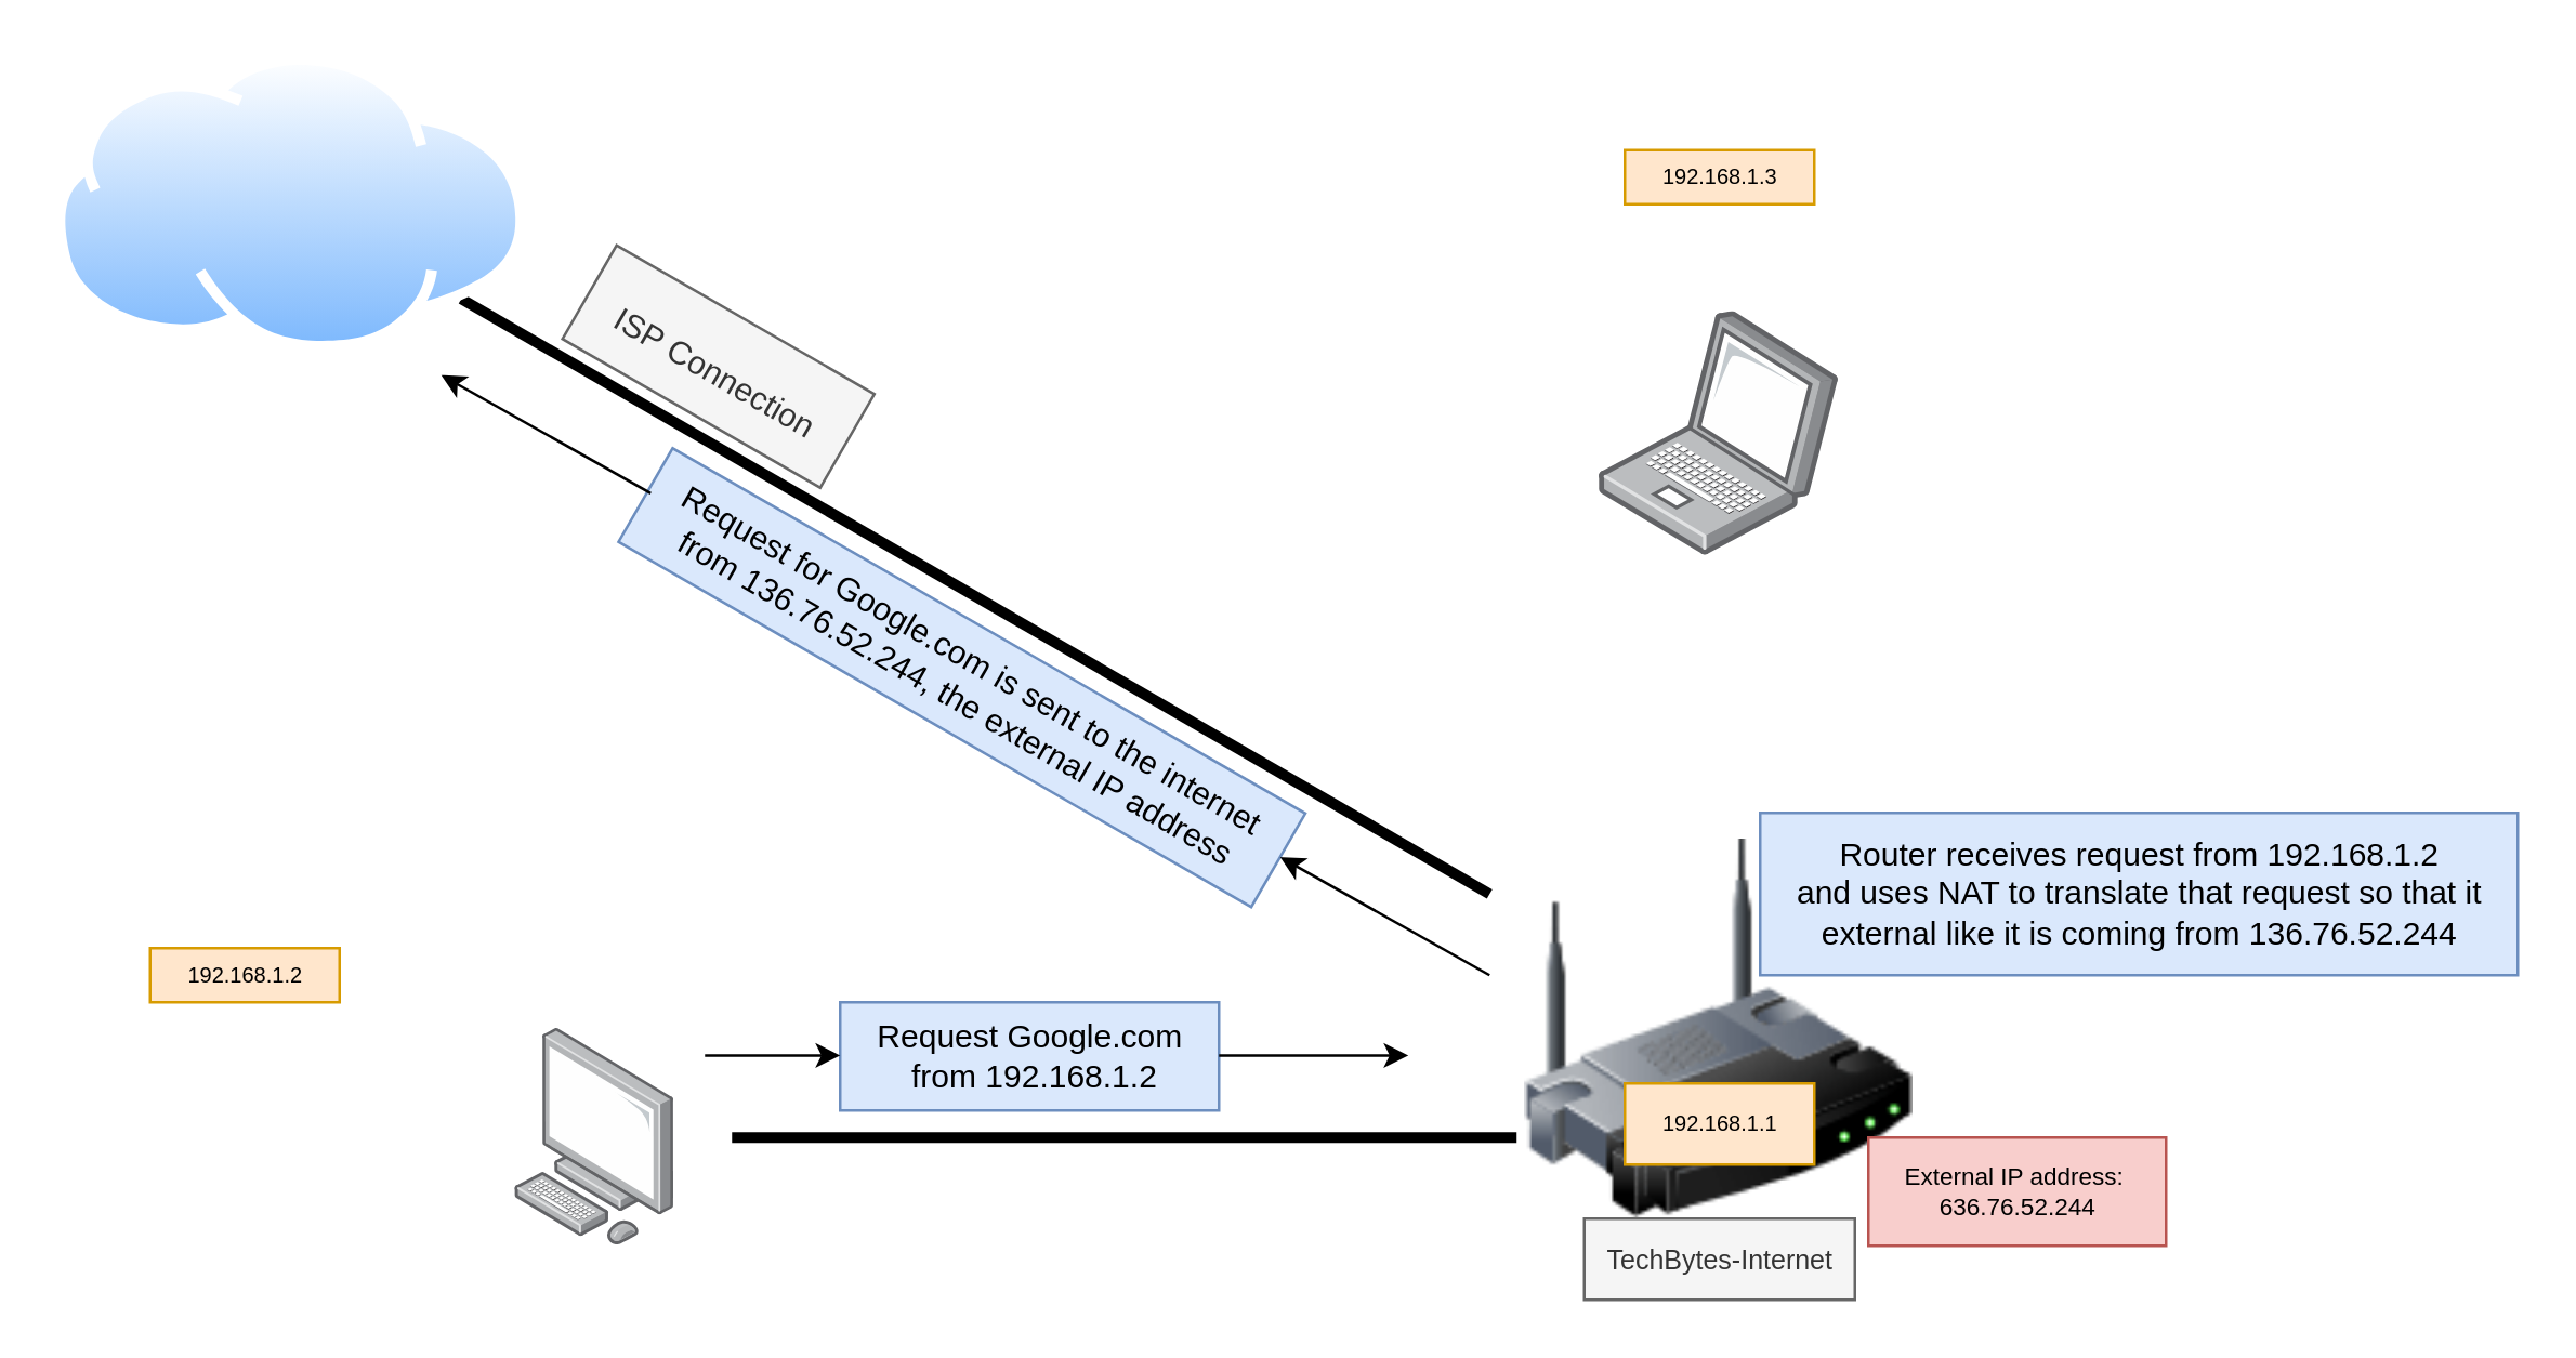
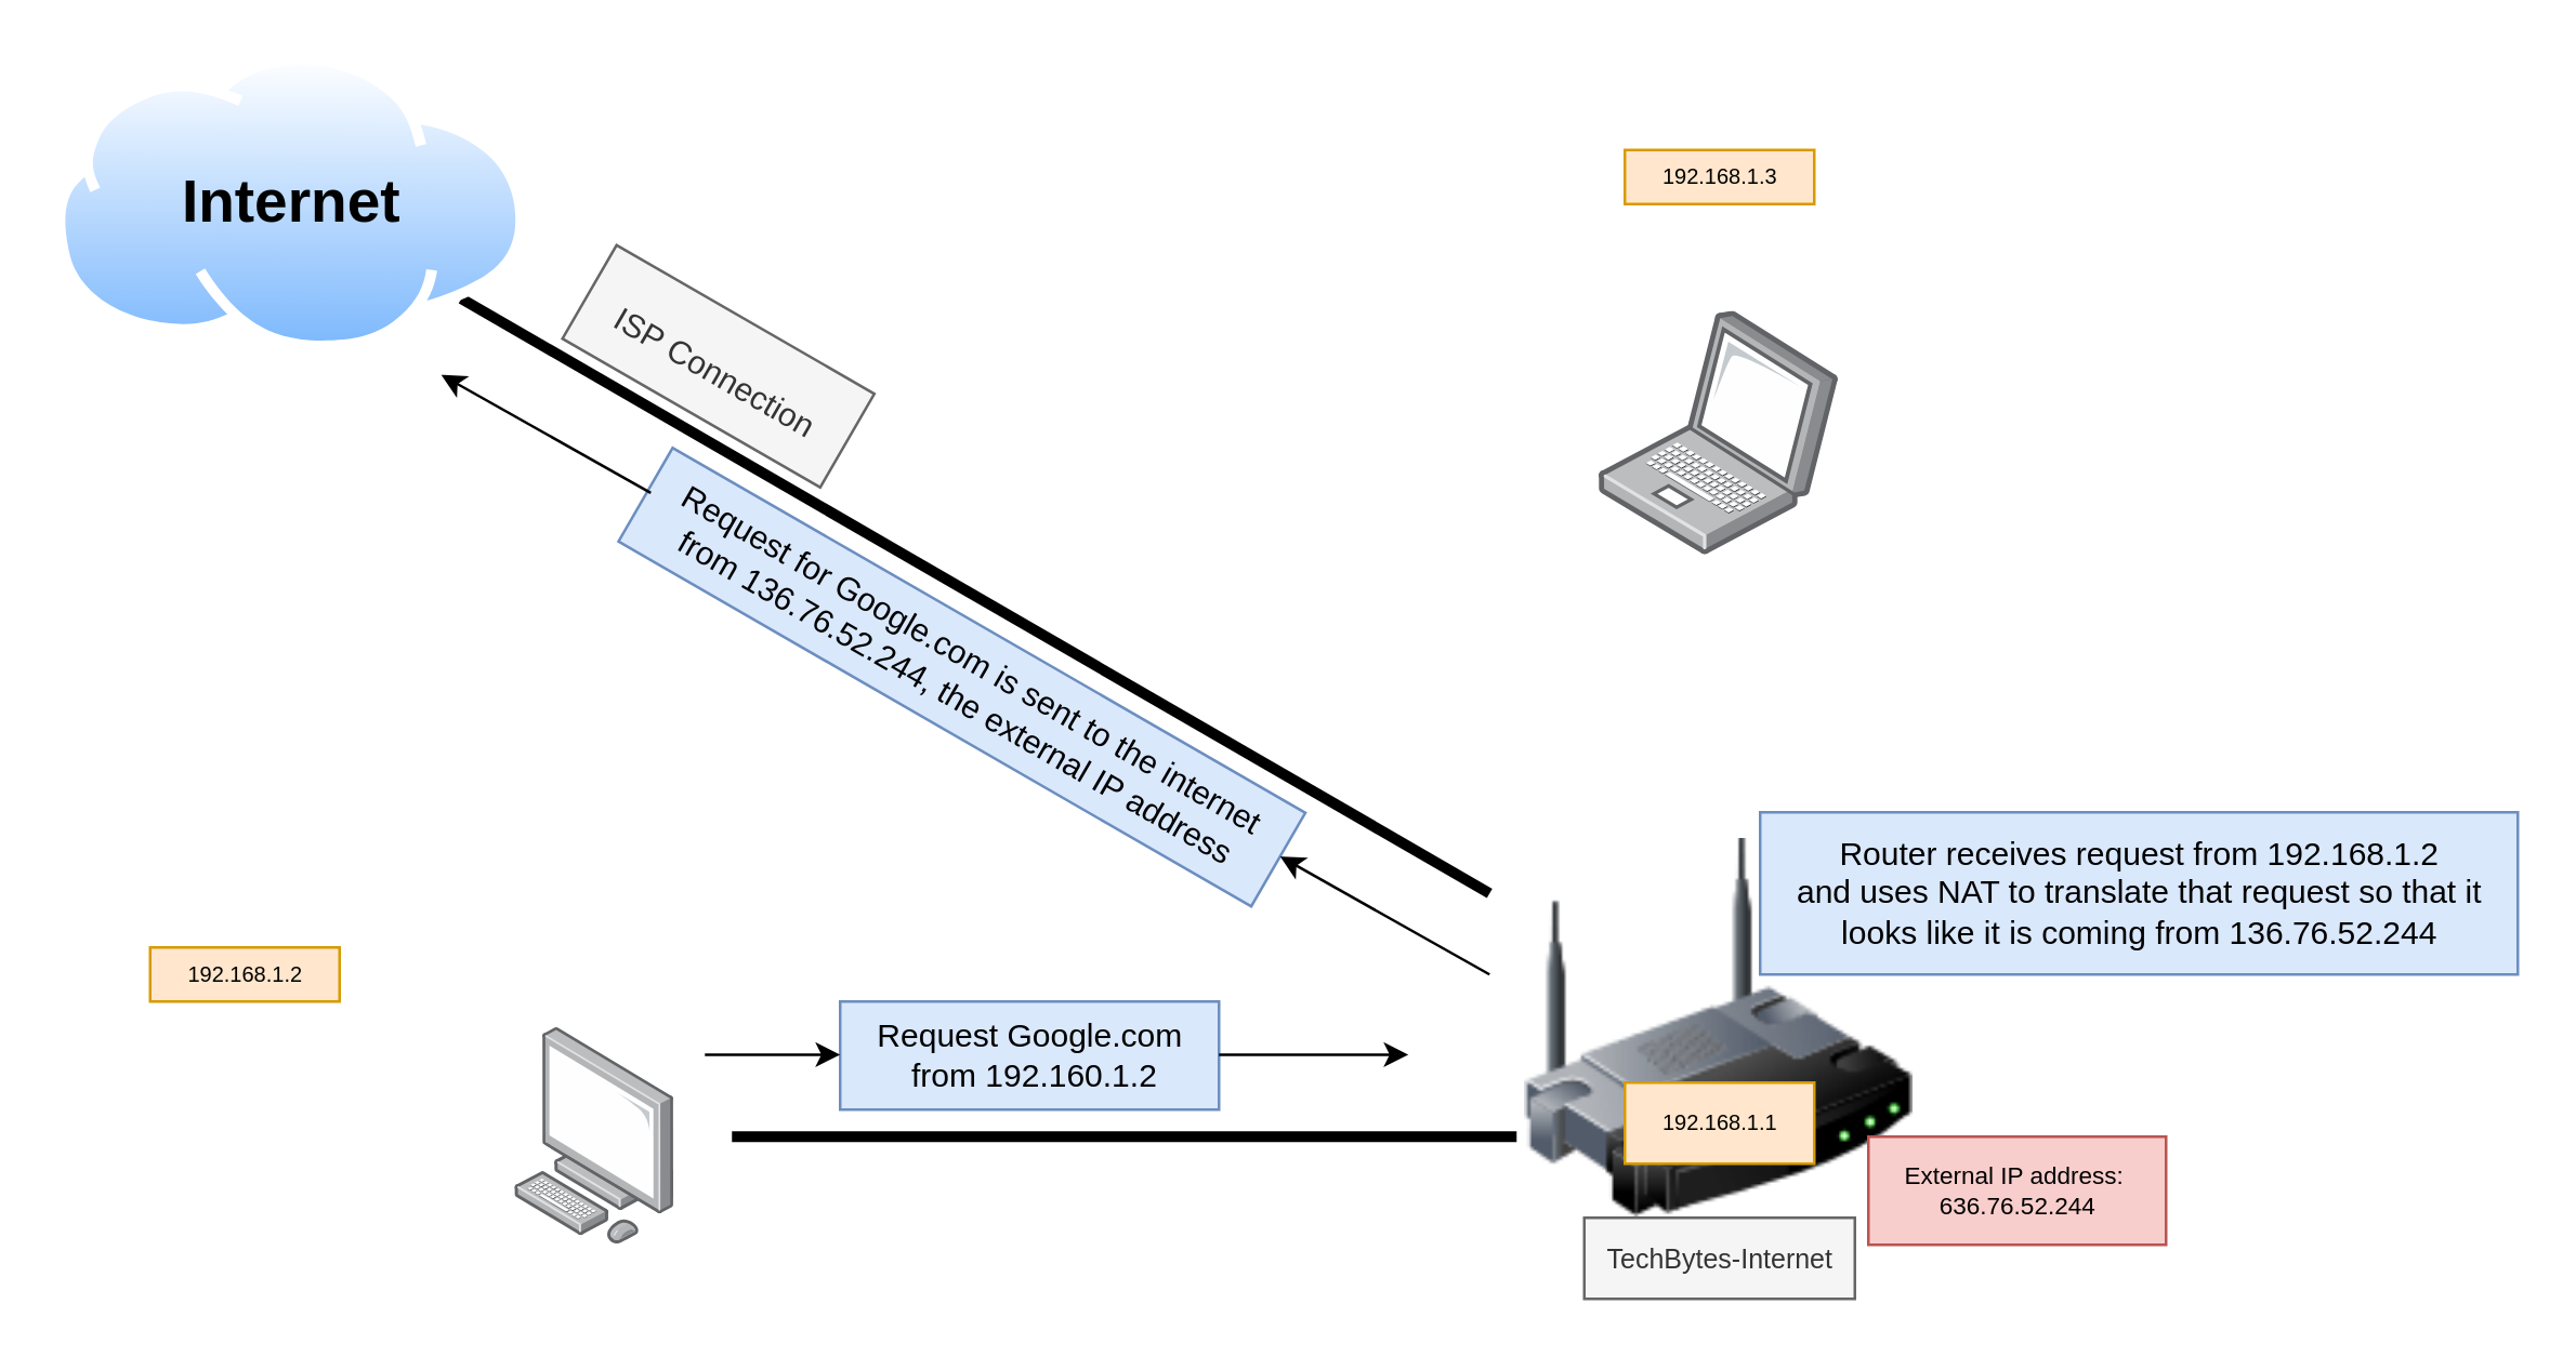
+ <mxCell id="13" value="&lt;font style=&quot;font-size: 22px;&quot;&gt;&lt;b&gt;Internet&lt;/b&gt;&lt;/font&gt;" style="text;html=1;align=center;verticalAlign=middle;resizable=0;points=[];autosize=1;strokeColor=none;fillColor=none;fontSize=14;" parent="1" vertex="1"><mxGeometry x="57.3" y="55" width="100" height="40" as="geometry" /></mxCell>
- <mxCell id="18" value="Router receives request from 192.168.1.2&lt;br&gt;and uses NAT to translate that request so that it &lt;br&gt;external like it is coming from 136.76.52.244" style="text;html=1;align=center;verticalAlign=middle;resizable=0;points=[];autosize=1;strokeColor=#6c8ebf;fillColor=#dae8fc;" vertex="1" parent="1"><mxGeometry x="650" y="300" width="280" height="60" as="geometry" /></mxCell>
+ <mxCell id="18" value="Router receives request from 192.168.1.2&lt;br&gt;and uses NAT to translate that request so that it &lt;br&gt;looks like it is coming from 136.76.52.244" style="text;html=1;align=center;verticalAlign=middle;resizable=0;points=[];autosize=1;strokeColor=#6c8ebf;fillColor=#dae8fc;" vertex="1" parent="1"><mxGeometry x="650" y="300" width="280" height="60" as="geometry" /></mxCell>
- <mxCell id="15" value="Request Google.com&lt;br&gt;&amp;nbsp;from 192.168.1.2" style="text;html=1;align=center;verticalAlign=middle;resizable=0;points=[];autosize=1;strokeColor=#6c8ebf;fillColor=#dae8fc;" vertex="1" parent="1"><mxGeometry x="310" y="370" width="140" height="40" as="geometry" /></mxCell>
+ <mxCell id="15" value="Request Google.com&lt;br&gt;&amp;nbsp;from 192.160.1.2" style="text;html=1;align=center;verticalAlign=middle;resizable=0;points=[];autosize=1;strokeColor=#6c8ebf;fillColor=#dae8fc;" vertex="1" parent="1"><mxGeometry x="310" y="370" width="140" height="40" as="geometry" /></mxCell>
